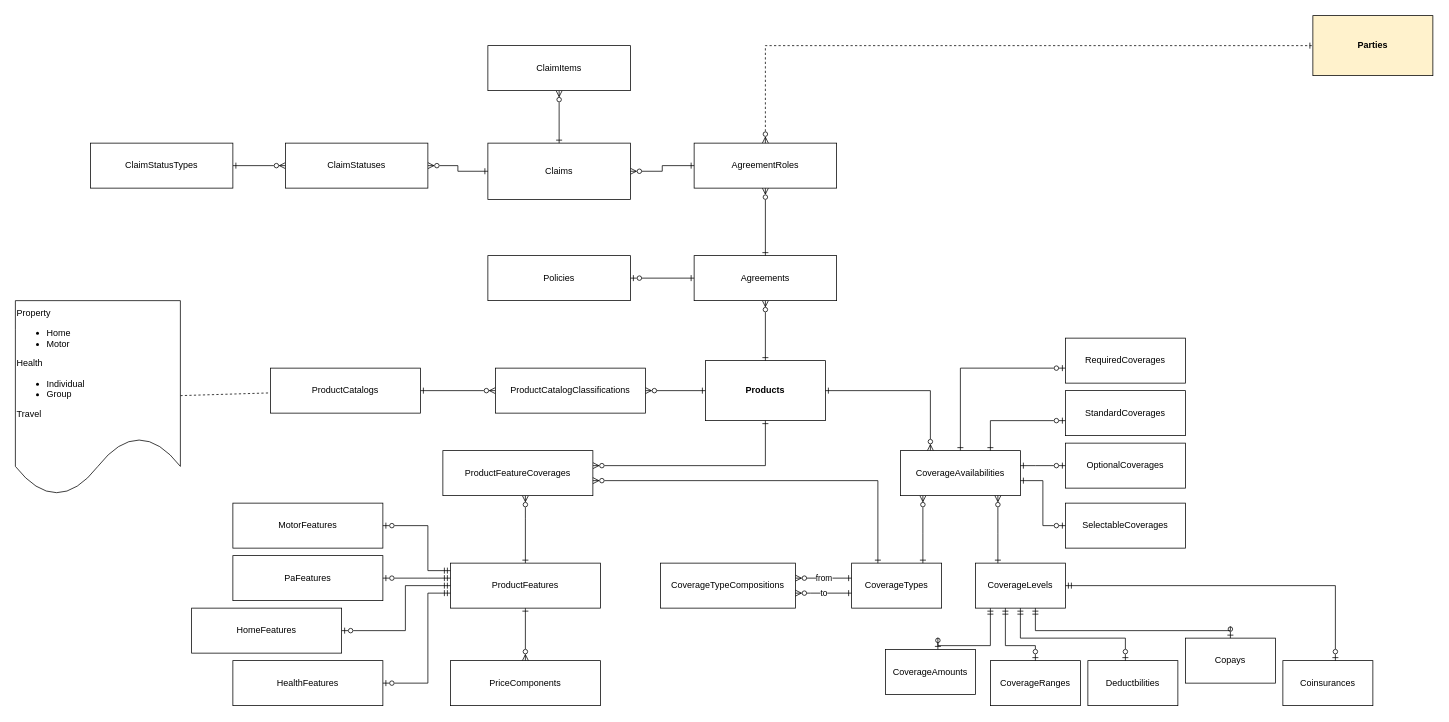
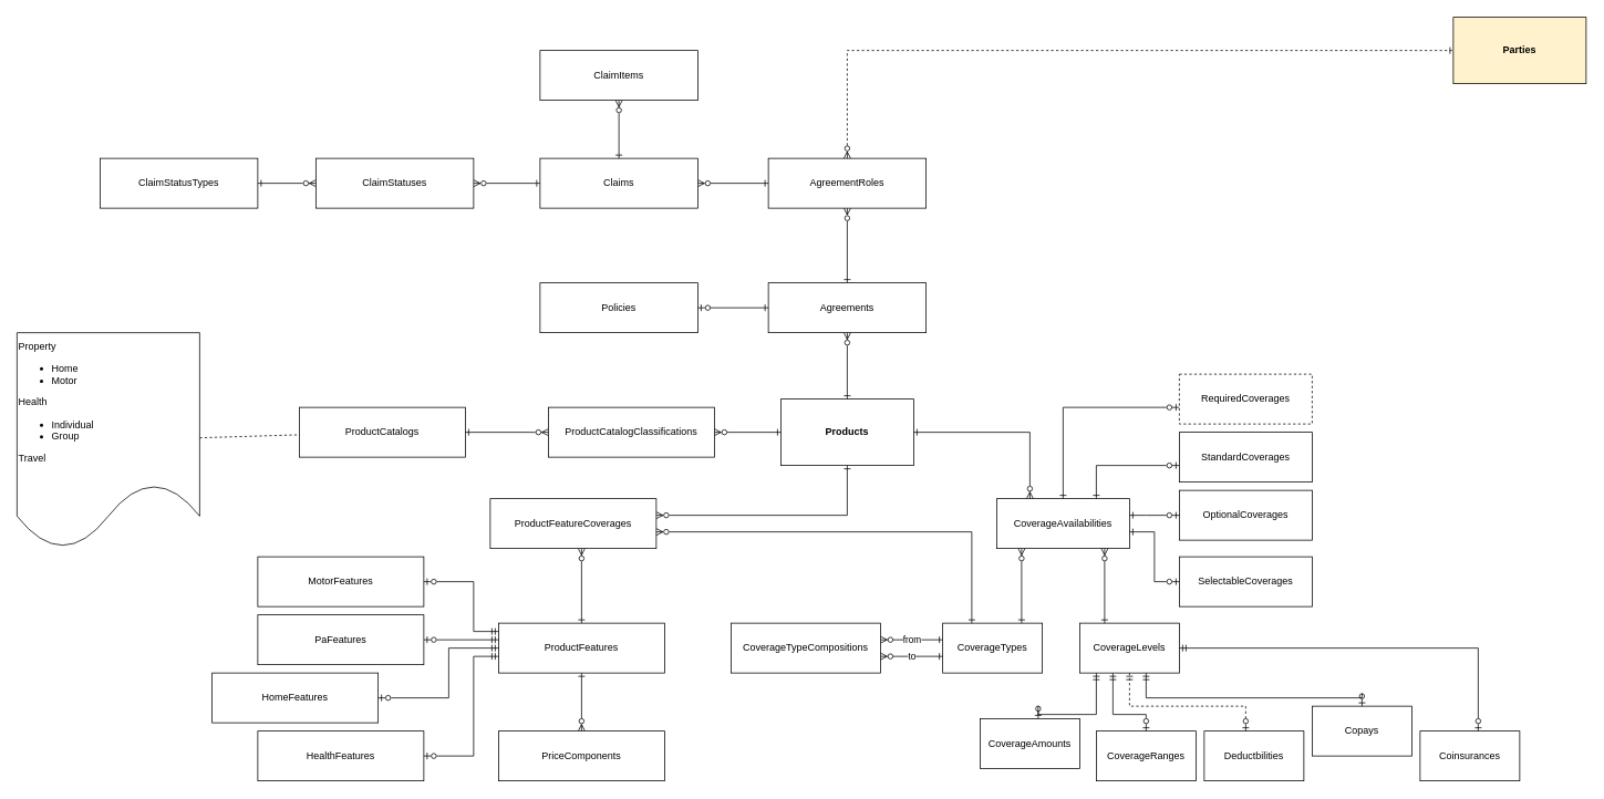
- <mxCell id="60" value="Claims" style="rounded=0;whiteSpace=wrap;html=1;" vertex="1" parent="1"><mxGeometry x="650" y="190" width="190" height="75" as="geometry" /></mxCell>
+ <mxCell id="60" value="Claims" style="rounded=0;whiteSpace=wrap;html=1;" vertex="1" parent="1"><mxGeometry x="650" y="190" width="190" height="60" as="geometry" /></mxCell>
- <mxCell id="20" value="RequiredCoverages" style="rounded=0;whiteSpace=wrap;html=1;" vertex="1" parent="1"><mxGeometry x="1420" y="450" width="160" height="60" as="geometry" /></mxCell>
+ <mxCell id="20" value="RequiredCoverages" style="rounded=0;whiteSpace=wrap;html=1;dashed=1;" vertex="1" parent="1"><mxGeometry x="1420" y="450" width="160" height="60" as="geometry" /></mxCell>
- <mxCell id="17" style="edgeStyle=orthogonalEdgeStyle;rounded=0;orthogonalLoop=1;jettySize=auto;html=1;startArrow=ERmandOne;startFill=0;endArrow=ERzeroToOne;endFill=0;" edge="1" parent="1" source="9" target="13"><mxGeometry relative="1" as="geometry"><mxPoint x="1470" y="830" as="sourcePoint" /><mxPoint x="1500" y="890" as="targetPoint" /><Array as="points"><mxPoint x="1360" y="850" /><mxPoint x="1500" y="850" /></Array></mxGeometry></mxCell>
+ <mxCell id="17" style="edgeStyle=orthogonalEdgeStyle;rounded=0;orthogonalLoop=1;jettySize=auto;html=1;startArrow=ERmandOne;startFill=0;endArrow=ERzeroToOne;endFill=0;dashed=1;" edge="1" parent="1" source="9" target="13"><mxGeometry relative="1" as="geometry"><mxPoint x="1470" y="830" as="sourcePoint" /><mxPoint x="1500" y="890" as="targetPoint" /><Array as="points"><mxPoint x="1360" y="850" /><mxPoint x="1500" y="850" /></Array></mxGeometry></mxCell>
